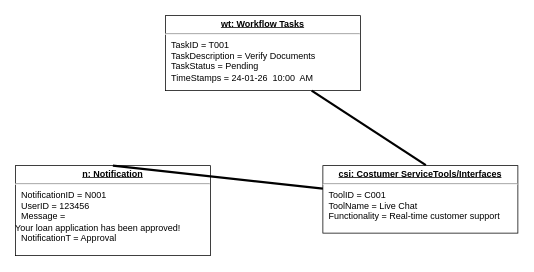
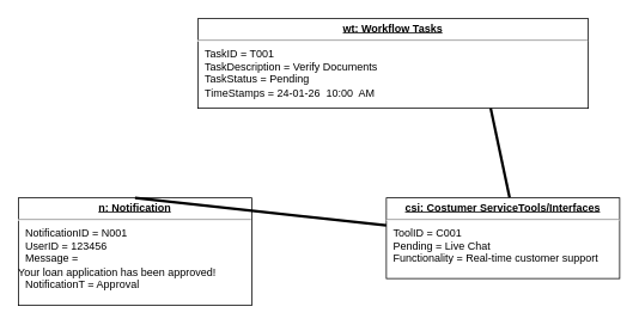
- <mxCell id="2" value="&lt;p style=&quot;margin:0px;margin-top:4px;text-align:center;text-decoration:underline;&quot;&gt;&lt;b&gt;wt: Workflow Tasks&lt;/b&gt;&lt;/p&gt;&lt;hr&gt;&lt;p style=&quot;margin:0px;margin-left:8px;&quot;&gt;TaskID = T001&lt;br&gt;TaskDescription = Verify Documents&lt;br&gt;TaskStatus = Pending&lt;/p&gt;&lt;p style=&quot;margin:0px;margin-left:8px;&quot;&gt;TimeStamps = 24-01-26&amp;nbsp; 10:00&amp;nbsp; AM&lt;/p&gt;" style="verticalAlign=top;align=left;overflow=fill;fontSize=12;fontFamily=Helvetica;html=1;whiteSpace=wrap;" vertex="1" parent="1"><mxGeometry x="220" y="20" width="260" height="100" as="geometry" /></mxCell>
+ <mxCell id="2" value="&lt;p style=&quot;margin:0px;margin-top:4px;text-align:center;text-decoration:underline;&quot;&gt;&lt;b&gt;wt: Workflow Tasks&lt;/b&gt;&lt;/p&gt;&lt;hr&gt;&lt;p style=&quot;margin:0px;margin-left:8px;&quot;&gt;TaskID = T001&lt;br&gt;TaskDescription = Verify Documents&lt;br&gt;TaskStatus = Pending&lt;/p&gt;&lt;p style=&quot;margin:0px;margin-left:8px;&quot;&gt;TimeStamps = 24-01-26&amp;nbsp; 10:00&amp;nbsp; AM&lt;/p&gt;" style="verticalAlign=top;align=left;overflow=fill;fontSize=12;fontFamily=Helvetica;html=1;whiteSpace=wrap;" vertex="1" parent="1"><mxGeometry x="220" y="20" width="435" height="100" as="geometry" /></mxCell>
- <mxCell id="3" value="&lt;p style=&quot;margin:0px;margin-top:4px;text-align:center;text-decoration:underline;&quot;&gt;&lt;b&gt;csi: Costumer ServiceTools/Interfaces&lt;/b&gt;&lt;/p&gt;&lt;hr&gt;&lt;p style=&quot;margin:0px;margin-left:8px;&quot;&gt;ToolID = C001&lt;br&gt;ToolName = Live Chat&lt;br&gt;Functionality = Real-time customer support&lt;/p&gt;" style="verticalAlign=top;align=left;overflow=fill;fontSize=12;fontFamily=Helvetica;html=1;whiteSpace=wrap;" vertex="1" parent="1"><mxGeometry x="430" y="220" width="260" height="90" as="geometry" /></mxCell>
+ <mxCell id="3" value="&lt;p style=&quot;margin:0px;margin-top:4px;text-align:center;text-decoration:underline;&quot;&gt;&lt;b&gt;csi: Costumer ServiceTools/Interfaces&lt;/b&gt;&lt;/p&gt;&lt;hr&gt;&lt;p style=&quot;margin:0px;margin-left:8px;&quot;&gt;ToolID = C001&lt;br&gt;Pending = Live Chat&lt;br&gt;Functionality = Real-time customer support&lt;/p&gt;" style="verticalAlign=top;align=left;overflow=fill;fontSize=12;fontFamily=Helvetica;html=1;whiteSpace=wrap;" vertex="1" parent="1"><mxGeometry x="430" y="220" width="260" height="90" as="geometry" /></mxCell>
